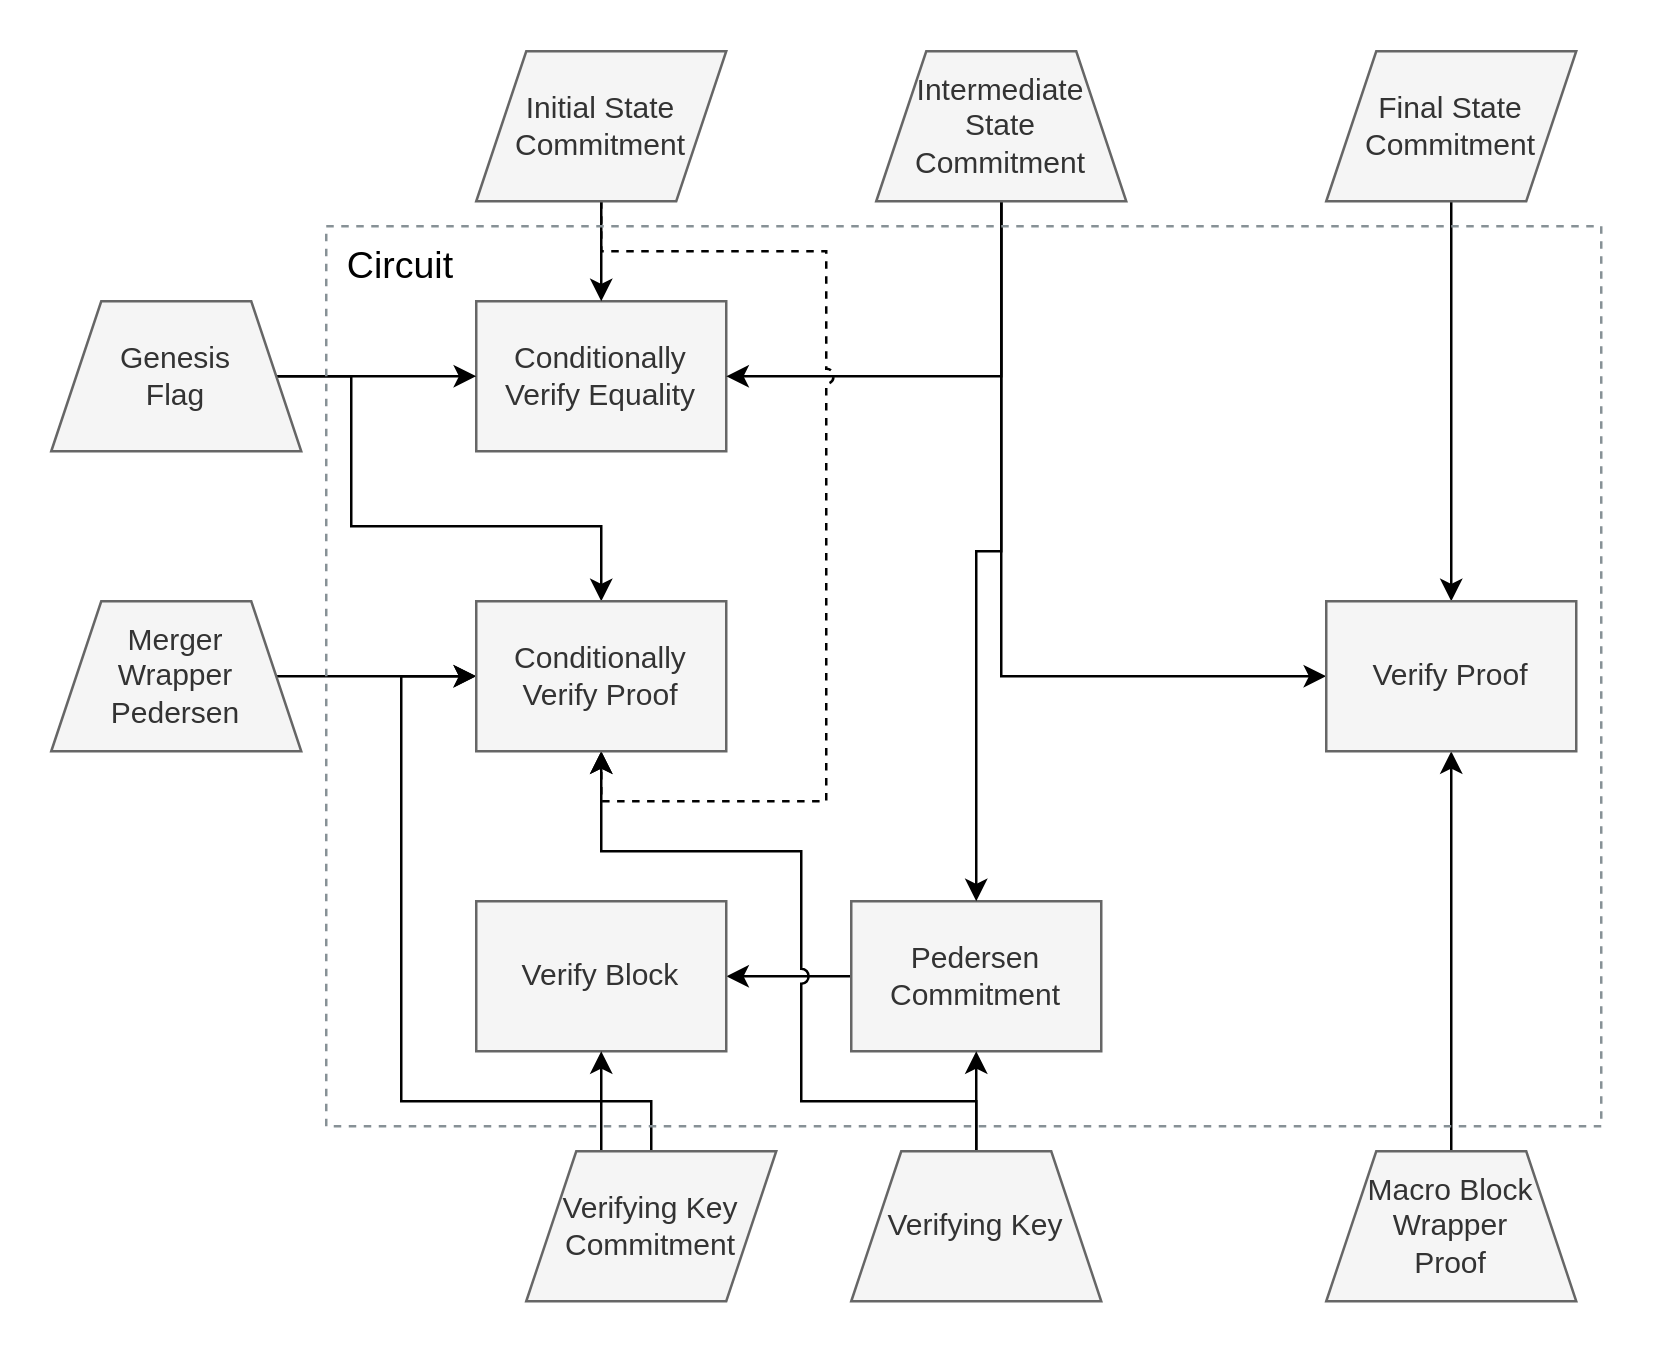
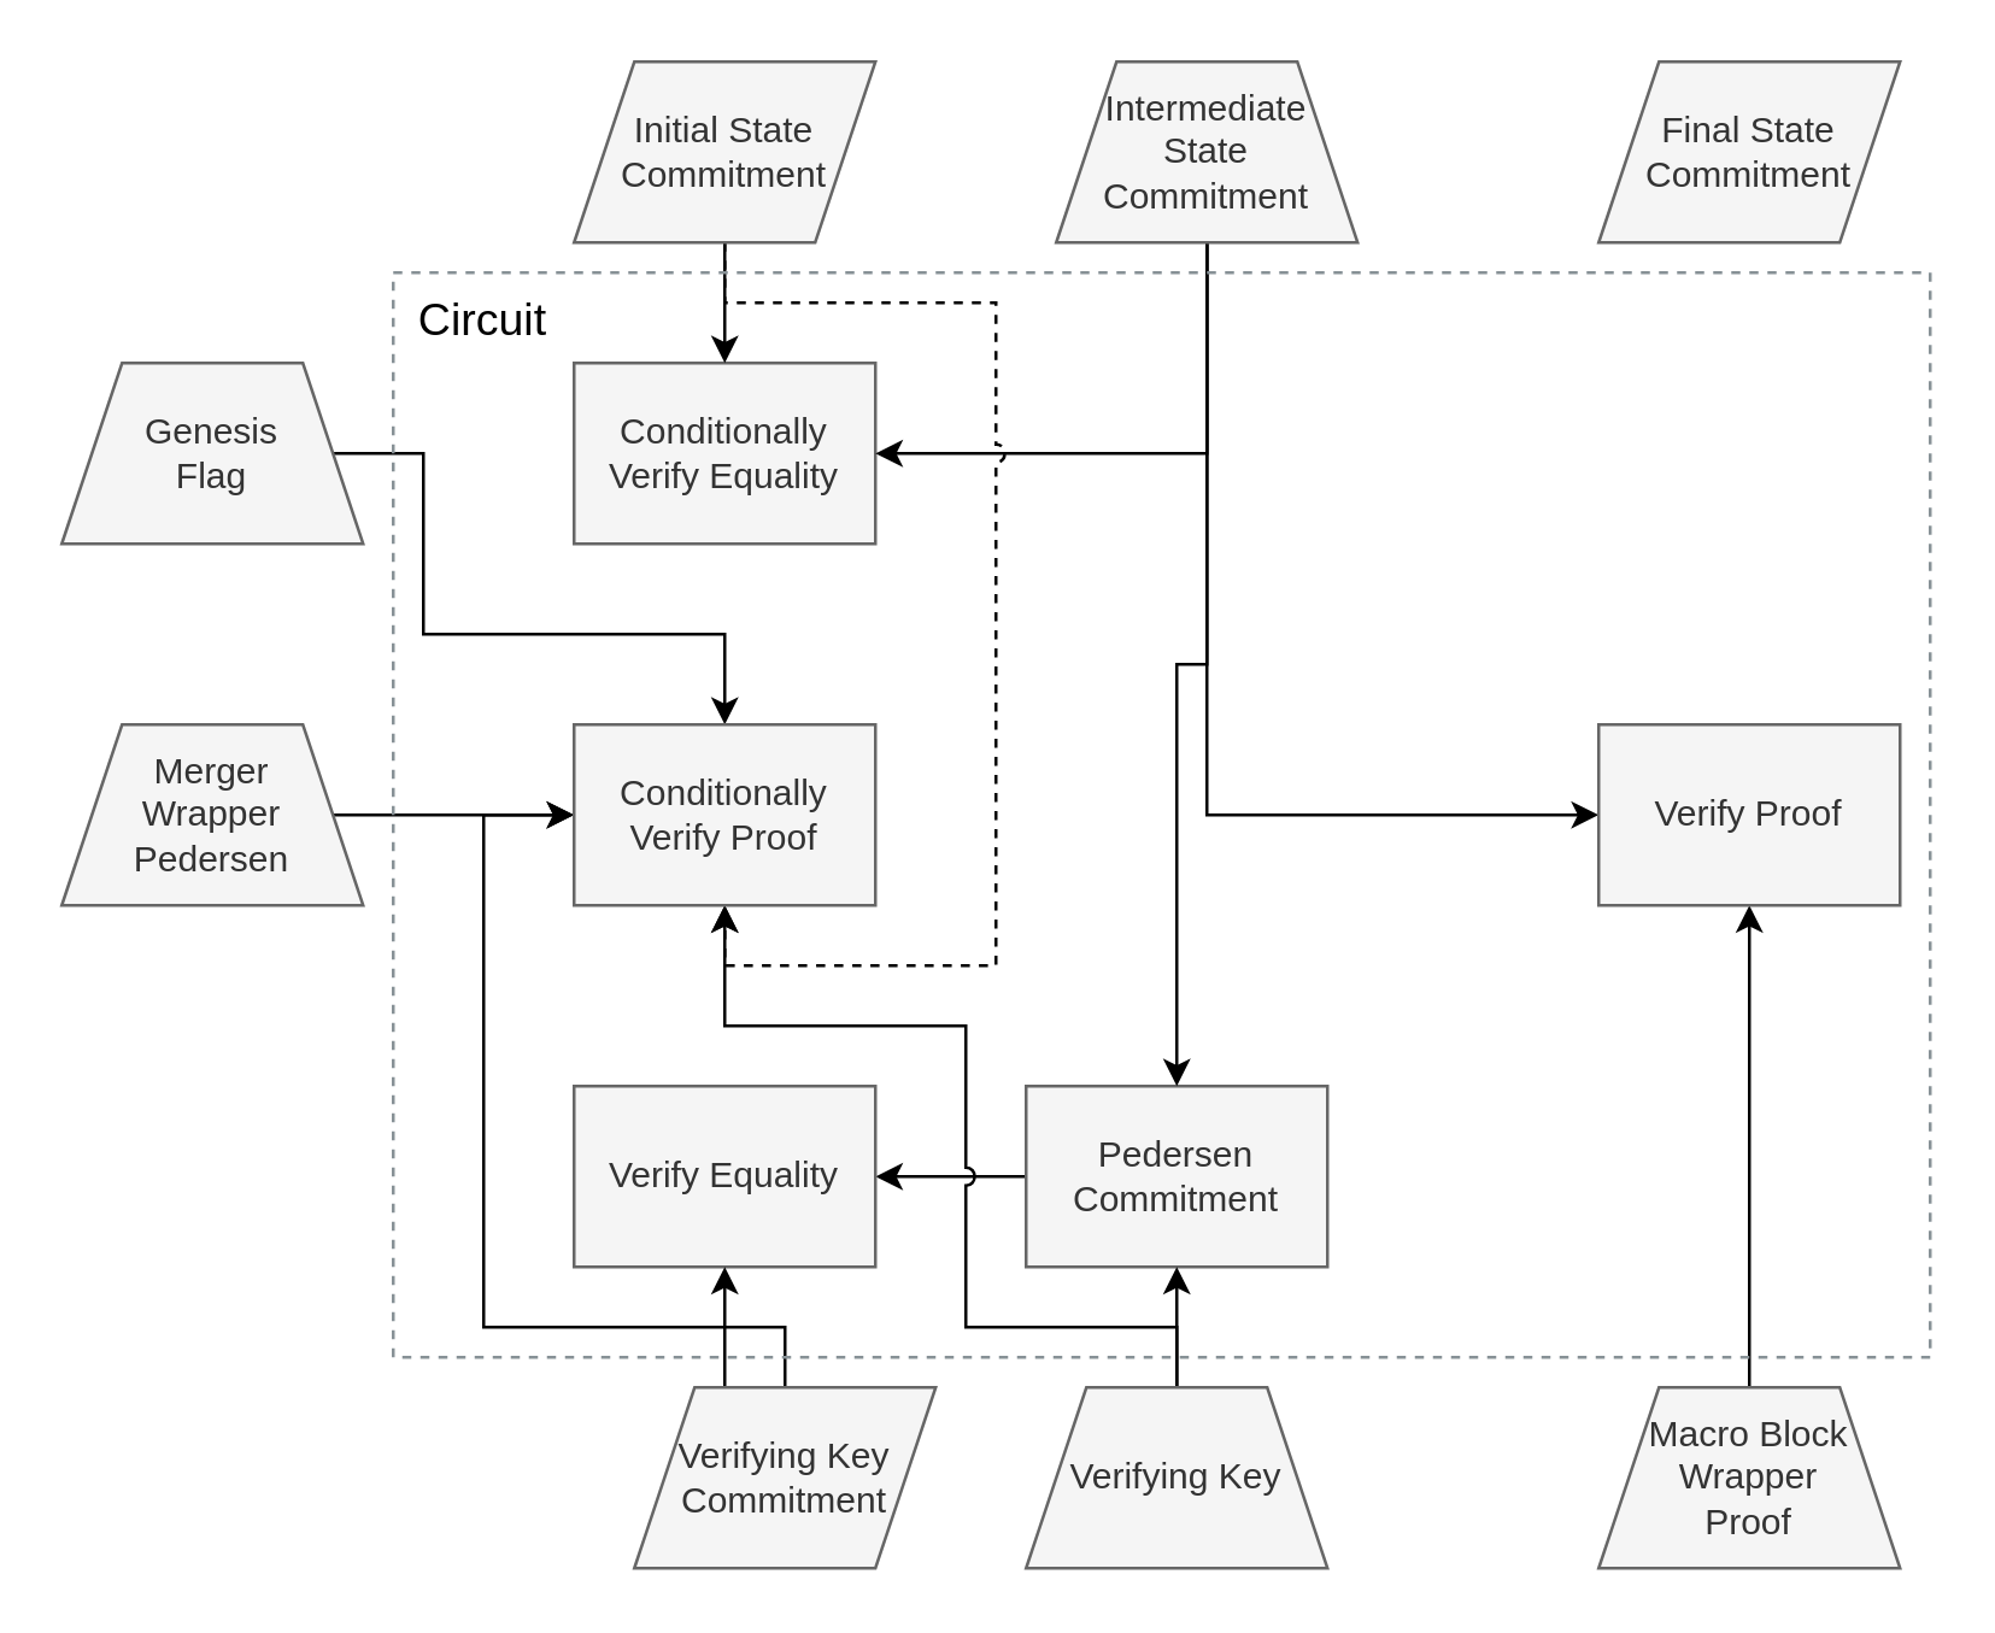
- <mxCell id="18" style="edgeStyle=orthogonalEdgeStyle;rounded=0;orthogonalLoop=1;jettySize=auto;html=1;exitX=1;exitY=0.5;exitDx=0;exitDy=0;entryX=0;entryY=0.5;entryDx=0;entryDy=0;fontSize=15;" edge="1" parent="1" source="20" target="5"><mxGeometry relative="1" as="geometry" /></mxCell>
- <mxCell id="12" style="edgeStyle=orthogonalEdgeStyle;rounded=0;jumpStyle=arc;orthogonalLoop=1;jettySize=auto;html=1;exitX=0.5;exitY=1;exitDx=0;exitDy=0;entryX=0.5;entryY=0;entryDx=0;entryDy=0;fontSize=15;" edge="1" parent="1" source="13" target="30"><mxGeometry relative="1" as="geometry" /></mxCell>
- <mxCell id="4" value="&lt;div&gt;Verify Block&lt;/div&gt;" style="whiteSpace=wrap;html=1;fillColor=#f5f5f5;strokeColor=#666666;fontColor=#333333;" parent="1" vertex="1"><mxGeometry x="190" y="360" width="100" height="60" as="geometry" /></mxCell>
+ <mxCell id="4" value="&lt;div&gt;Verify Equality&lt;/div&gt;" style="whiteSpace=wrap;html=1;fillColor=#f5f5f5;strokeColor=#666666;fontColor=#333333;" parent="1" vertex="1"><mxGeometry x="190" y="360" width="100" height="60" as="geometry" /></mxCell>
